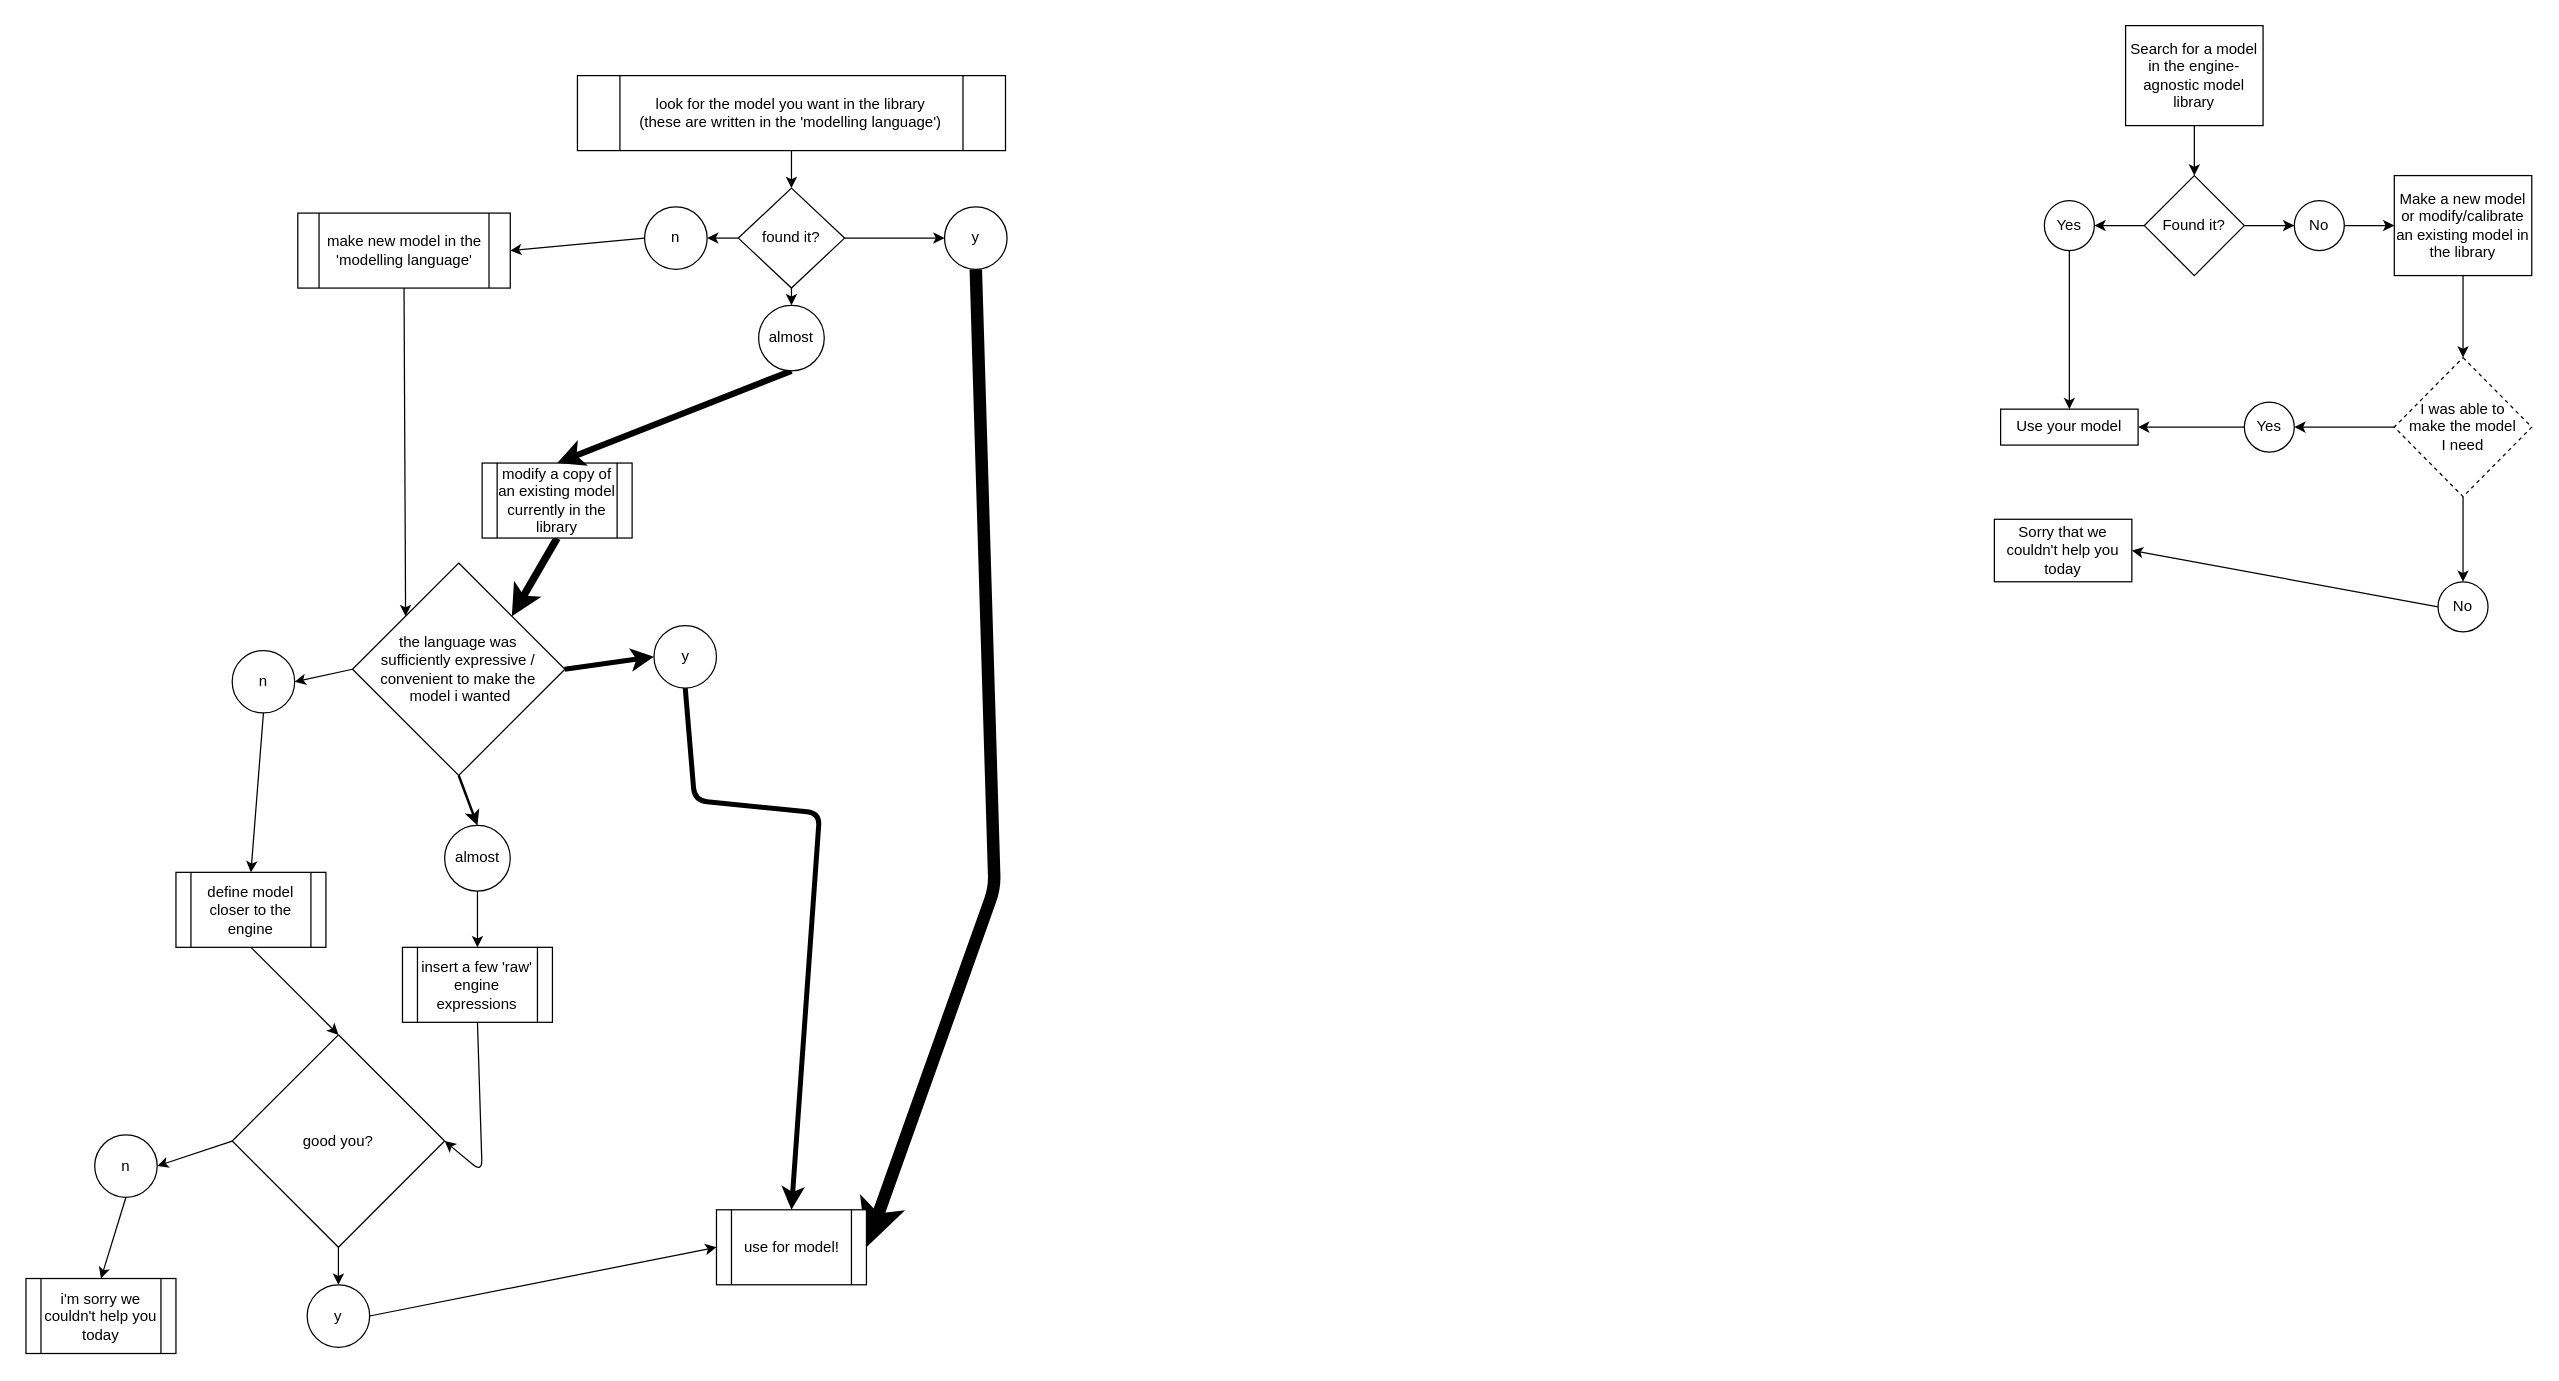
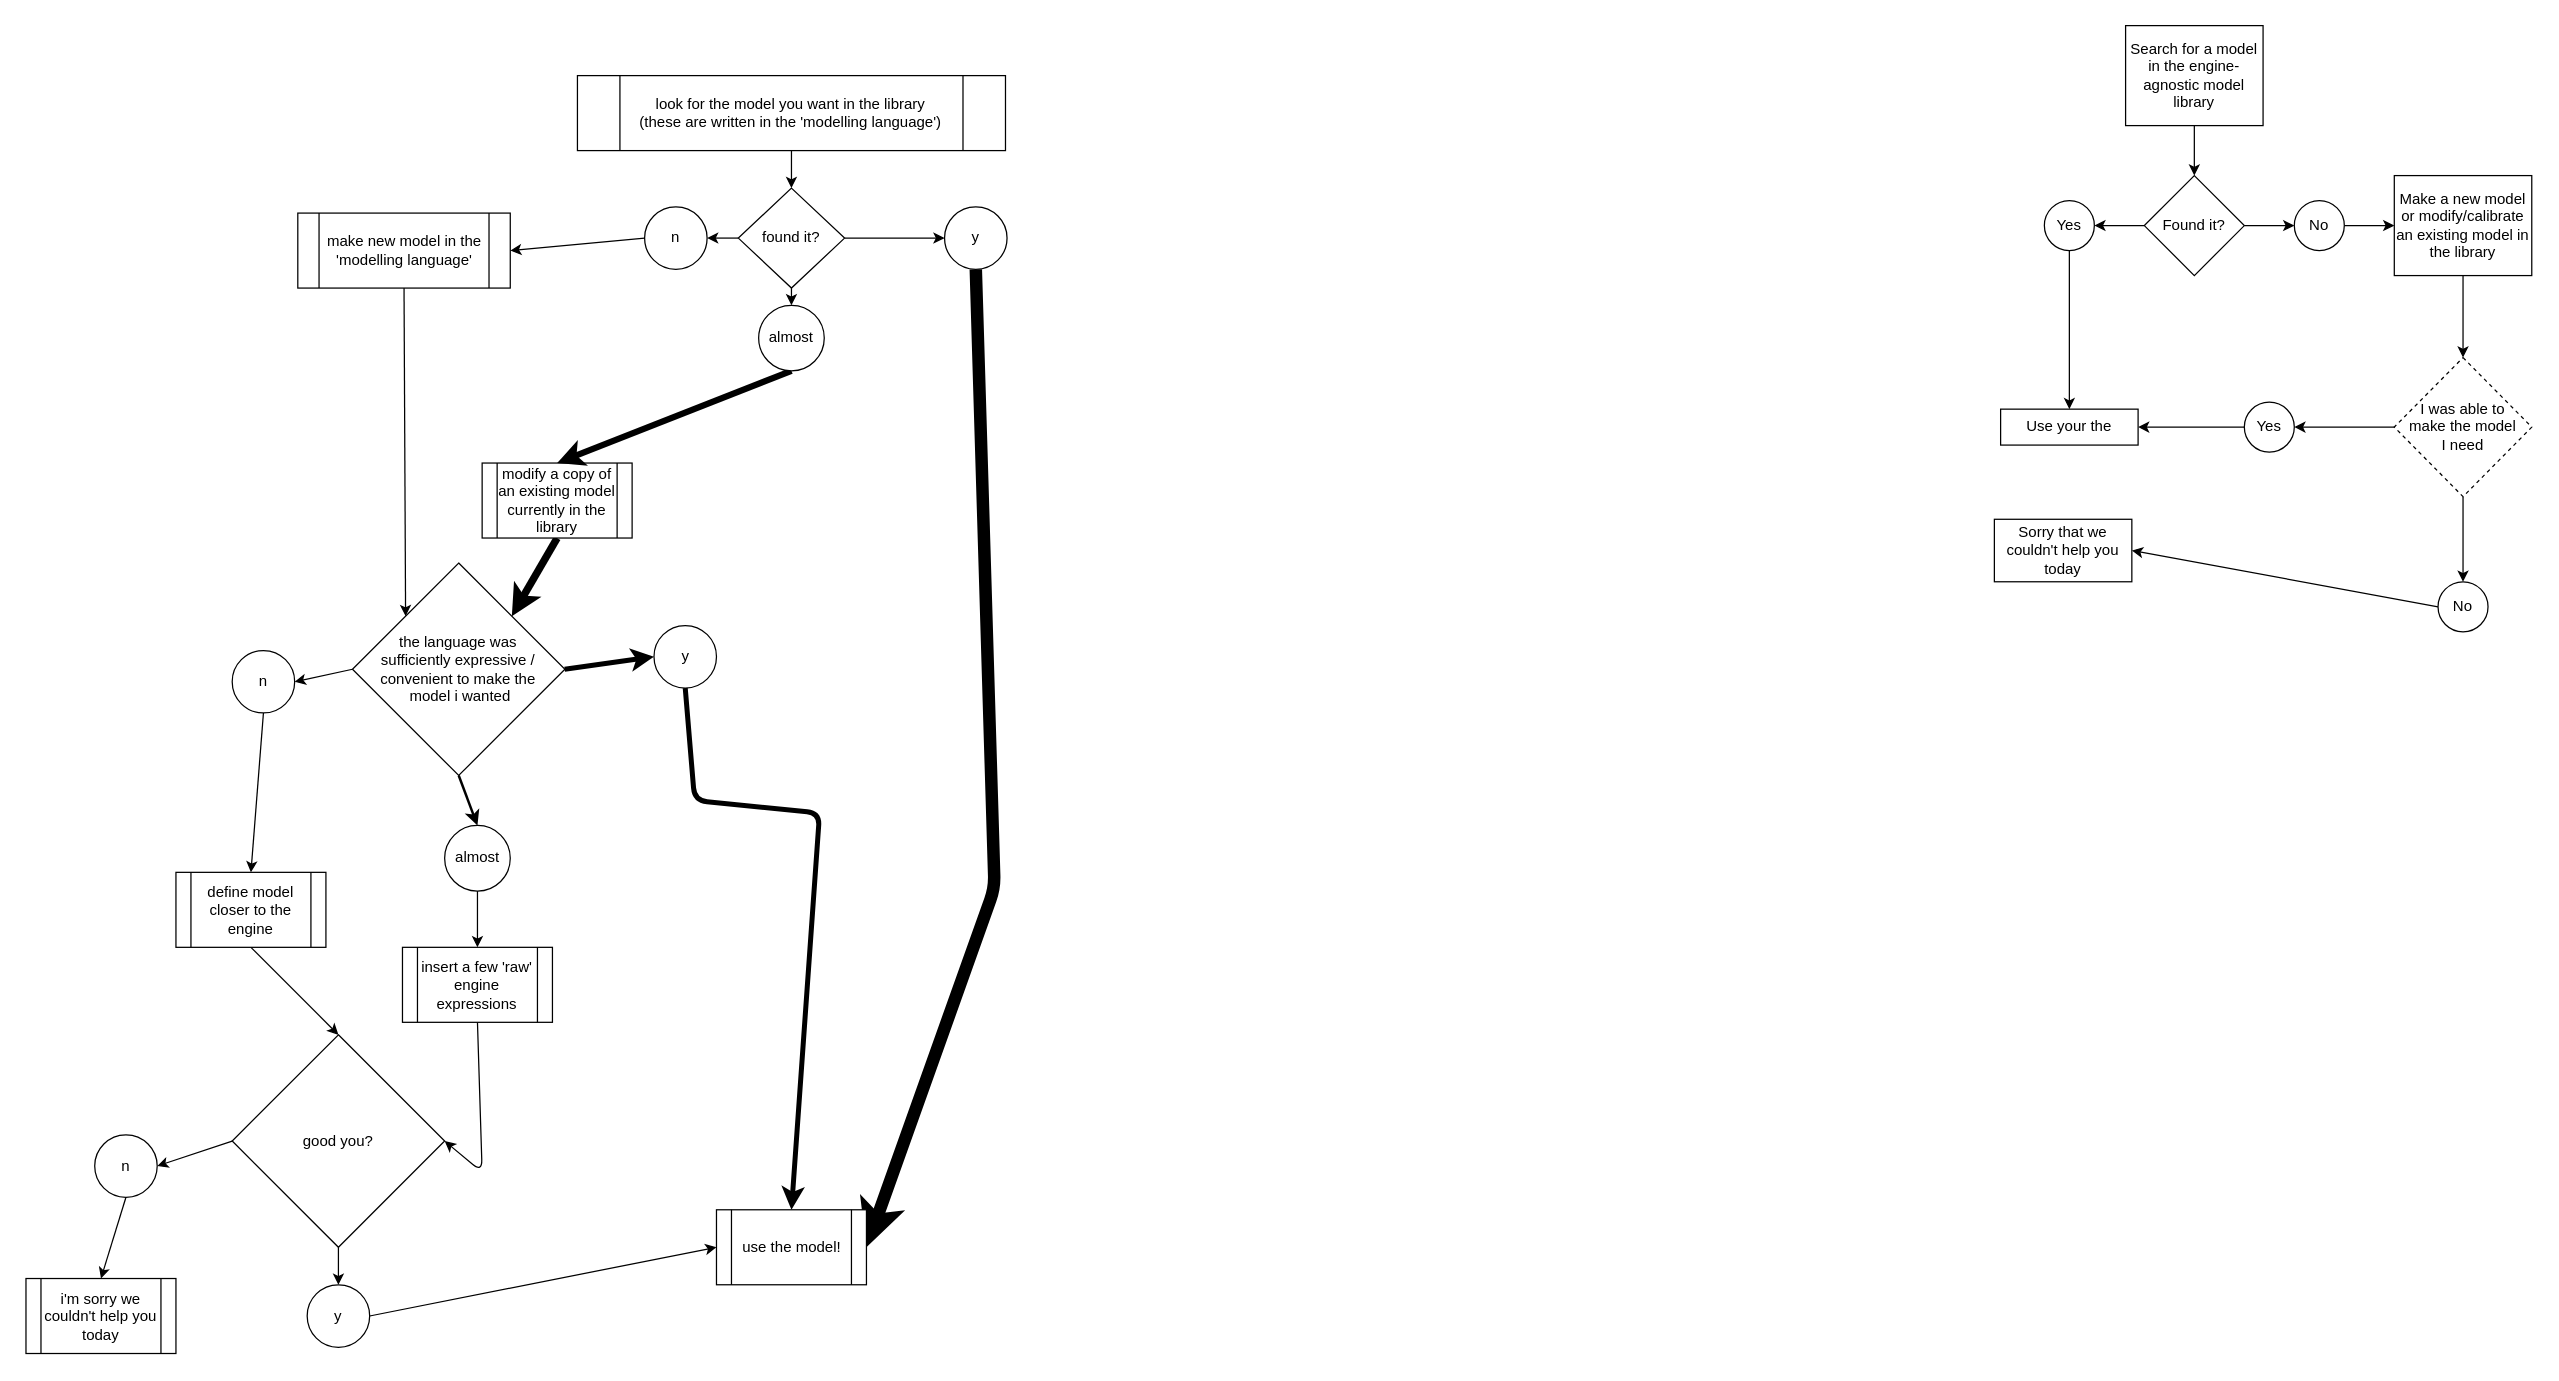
- <mxCell id="59" value="Use your model" style="rounded=0;whiteSpace=wrap;html=1;" vertex="1" parent="1"><mxGeometry x="1600" y="326.88" width="110" height="28.75" as="geometry" /></mxCell>
+ <mxCell id="59" value="Use your the" style="rounded=0;whiteSpace=wrap;html=1;" vertex="1" parent="1"><mxGeometry x="1600" y="326.88" width="110" height="28.75" as="geometry" /></mxCell>
- <mxCell id="18" value="use for model!" style="shape=process;whiteSpace=wrap;html=1;backgroundOutline=1;" vertex="1" parent="1"><mxGeometry x="572.5" y="967.5" width="120" height="60" as="geometry" /></mxCell>
+ <mxCell id="18" value="use the model!" style="shape=process;whiteSpace=wrap;html=1;backgroundOutline=1;" vertex="1" parent="1"><mxGeometry x="572.5" y="967.5" width="120" height="60" as="geometry" /></mxCell>
